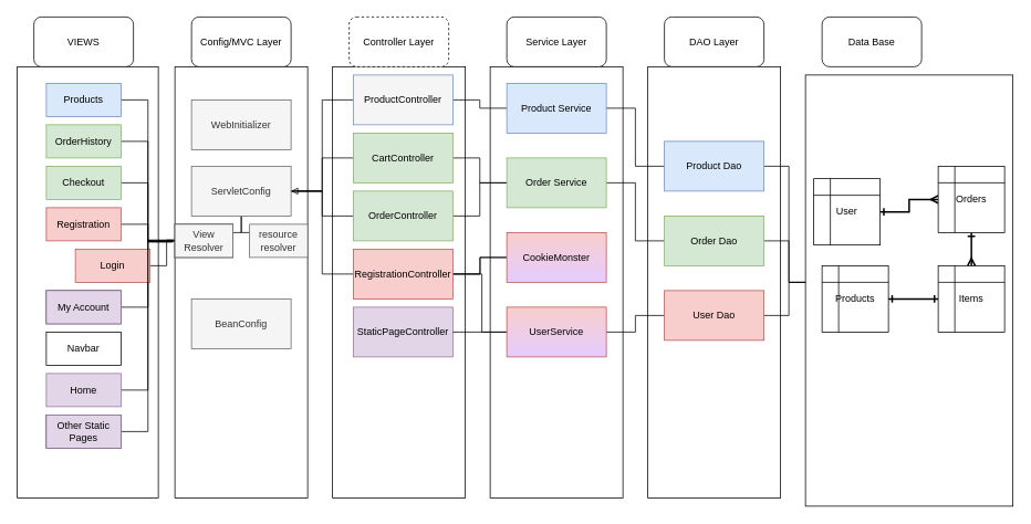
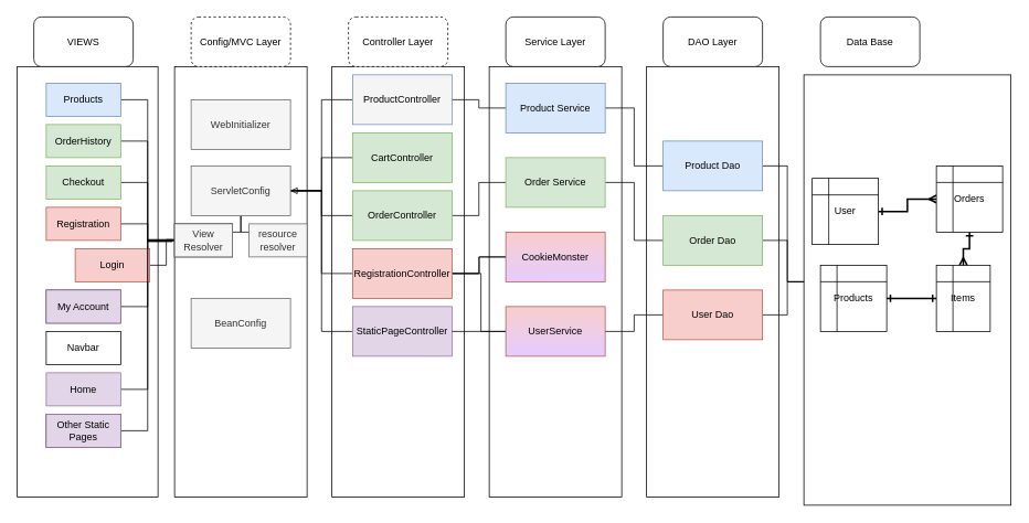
- <mxCell id="5" value="Config/MVC Layer" style="rounded=1;whiteSpace=wrap;html=1;" vertex="1" parent="1"><mxGeometry x="230" y="20" width="120" height="60" as="geometry" /></mxCell>
+ <mxCell id="5" value="Config/MVC Layer" style="rounded=1;whiteSpace=wrap;html=1;dashed=1;" vertex="1" parent="1"><mxGeometry x="230" y="20" width="120" height="60" as="geometry" /></mxCell>
- <mxCell id="33" value="" style="edgeStyle=orthogonalEdgeStyle;rounded=0;orthogonalLoop=1;jettySize=auto;html=1;endArrow=none;endFill=0;" edge="1" parent="1" source="34" target="61"><mxGeometry relative="1" as="geometry" /></mxCell>
- <mxCell id="75" value="Items" style="shape=internalStorage;whiteSpace=wrap;html=1;backgroundOutline=1;" vertex="1" parent="1"><mxGeometry x="1130" y="320" width="80" height="80" as="geometry" /></mxCell>
+ <mxCell id="75" value="Items" style="shape=internalStorage;whiteSpace=wrap;html=1;backgroundOutline=1;" vertex="1" parent="1"><mxGeometry x="1130" y="320" width="65" height="80" as="geometry" /></mxCell>
+ <mxCell id="38" value="" style="edgeStyle=orthogonalEdgeStyle;rounded=0;orthogonalLoop=1;jettySize=auto;html=1;endArrow=none;endFill=0;entryX=1;entryY=0.5;entryDx=0;entryDy=0;" edge="1" parent="1" source="40" target="50"><mxGeometry relative="1" as="geometry" /></mxCell>
